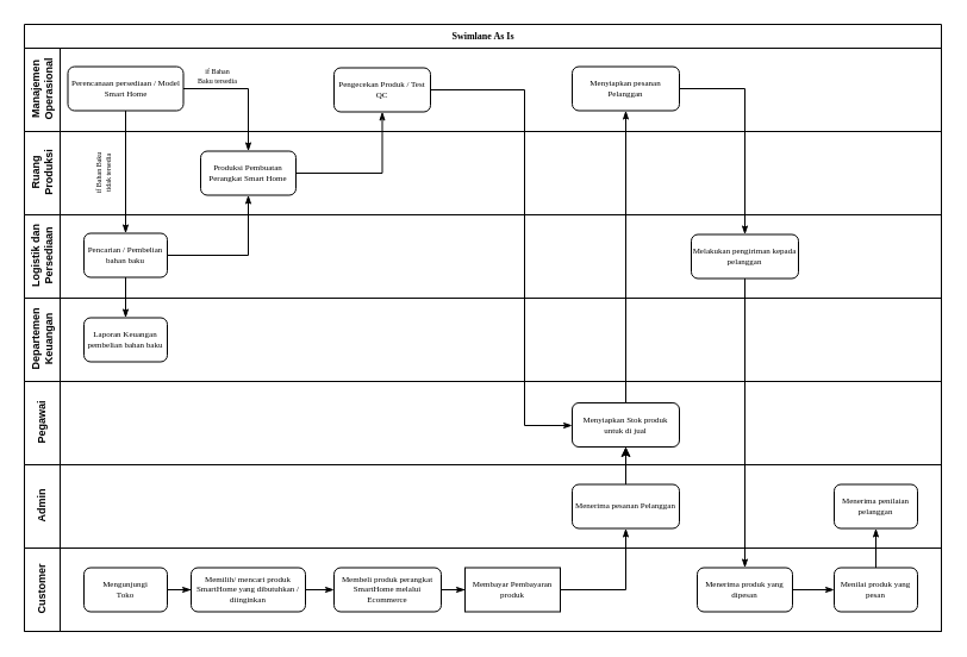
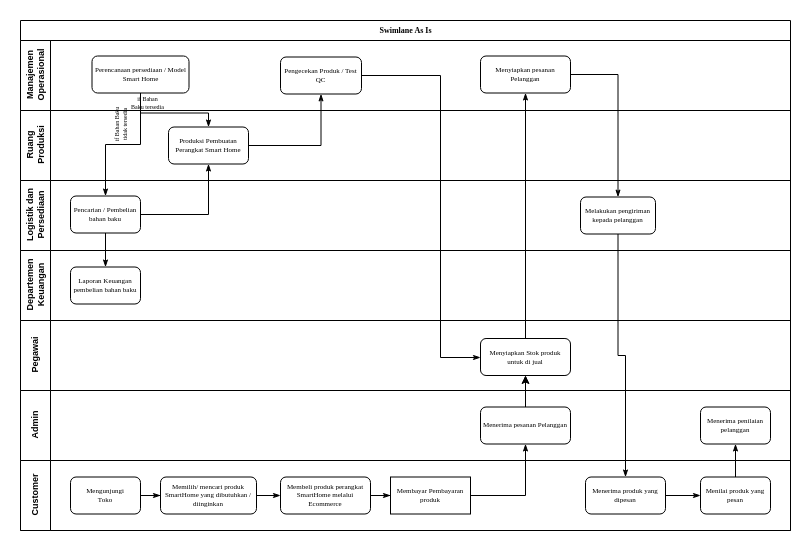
- <mxCell id="4" value="Perencanaan persediaan / Model Smart Home" style="rounded=1;whiteSpace=wrap;html=1;shadow=0;labelBackgroundColor=none;strokeWidth=1;fontFamily=Verdana;fontSize=7;align=center;" parent="3" vertex="1"><mxGeometry x="36.5" y="15.5" width="97" height="37" as="geometry" /></mxCell>
+ <mxCell id="4" value="Perencanaan persediaan / Model Smart Home" style="rounded=1;whiteSpace=wrap;html=1;shadow=0;labelBackgroundColor=none;strokeWidth=1;fontFamily=Verdana;fontSize=7;align=center;" parent="3" vertex="1"><mxGeometry x="71.5" y="15.5" width="97" height="37" as="geometry" /></mxCell>
- <mxCell id="11" value="Melakukan pengiriman kepada pelanggan" style="rounded=1;whiteSpace=wrap;html=1;shadow=0;labelBackgroundColor=none;strokeWidth=1;fontFamily=Verdana;fontSize=7;align=center;" parent="9" vertex="1"><mxGeometry x="560" y="16.5" width="90" height="37" as="geometry" /></mxCell>
+ <mxCell id="11" value="Melakukan pengiriman kepada pelanggan" style="rounded=1;whiteSpace=wrap;html=1;shadow=0;labelBackgroundColor=none;strokeWidth=1;fontFamily=Verdana;fontSize=7;align=center;" parent="9" vertex="1"><mxGeometry x="560" y="16.5" width="75" height="37" as="geometry" /></mxCell>
